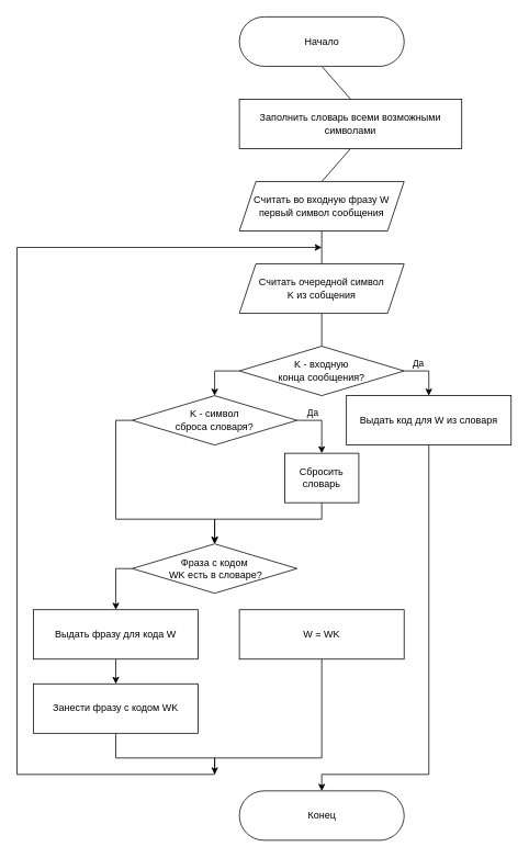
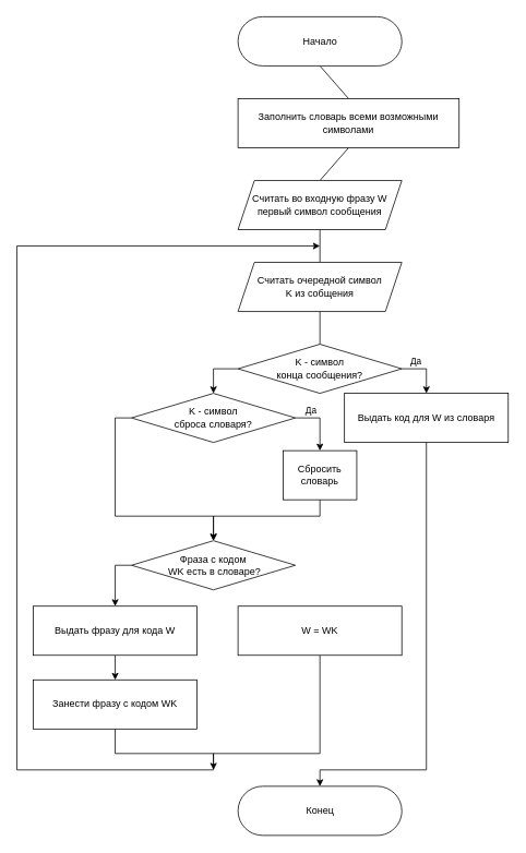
- <mxCell id="13" value="K - входную &lt;br&gt;конца сообщения?" style="rhombus;whiteSpace=wrap;html=1;" parent="1" vertex="1"><mxGeometry x="290" y="420" width="200" height="60" as="geometry" /></mxCell>
+ <mxCell id="13" value="K - символ &lt;br&gt;конца сообщения?" style="rhombus;whiteSpace=wrap;html=1;" parent="1" vertex="1"><mxGeometry x="290" y="420" width="200" height="60" as="geometry" /></mxCell>
